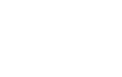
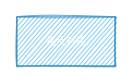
+ <mxCell id="2" value="扽反对扽" style="rounded=0;whiteSpace=wrap;html=1;sketch=1;fillColor=#1ba1e2;fontColor=#ffffff;strokeColor=#006EAF;" vertex="1" parent="1"><mxGeometry x="20" y="20" width="120" height="60" as="geometry" /></mxCell>
